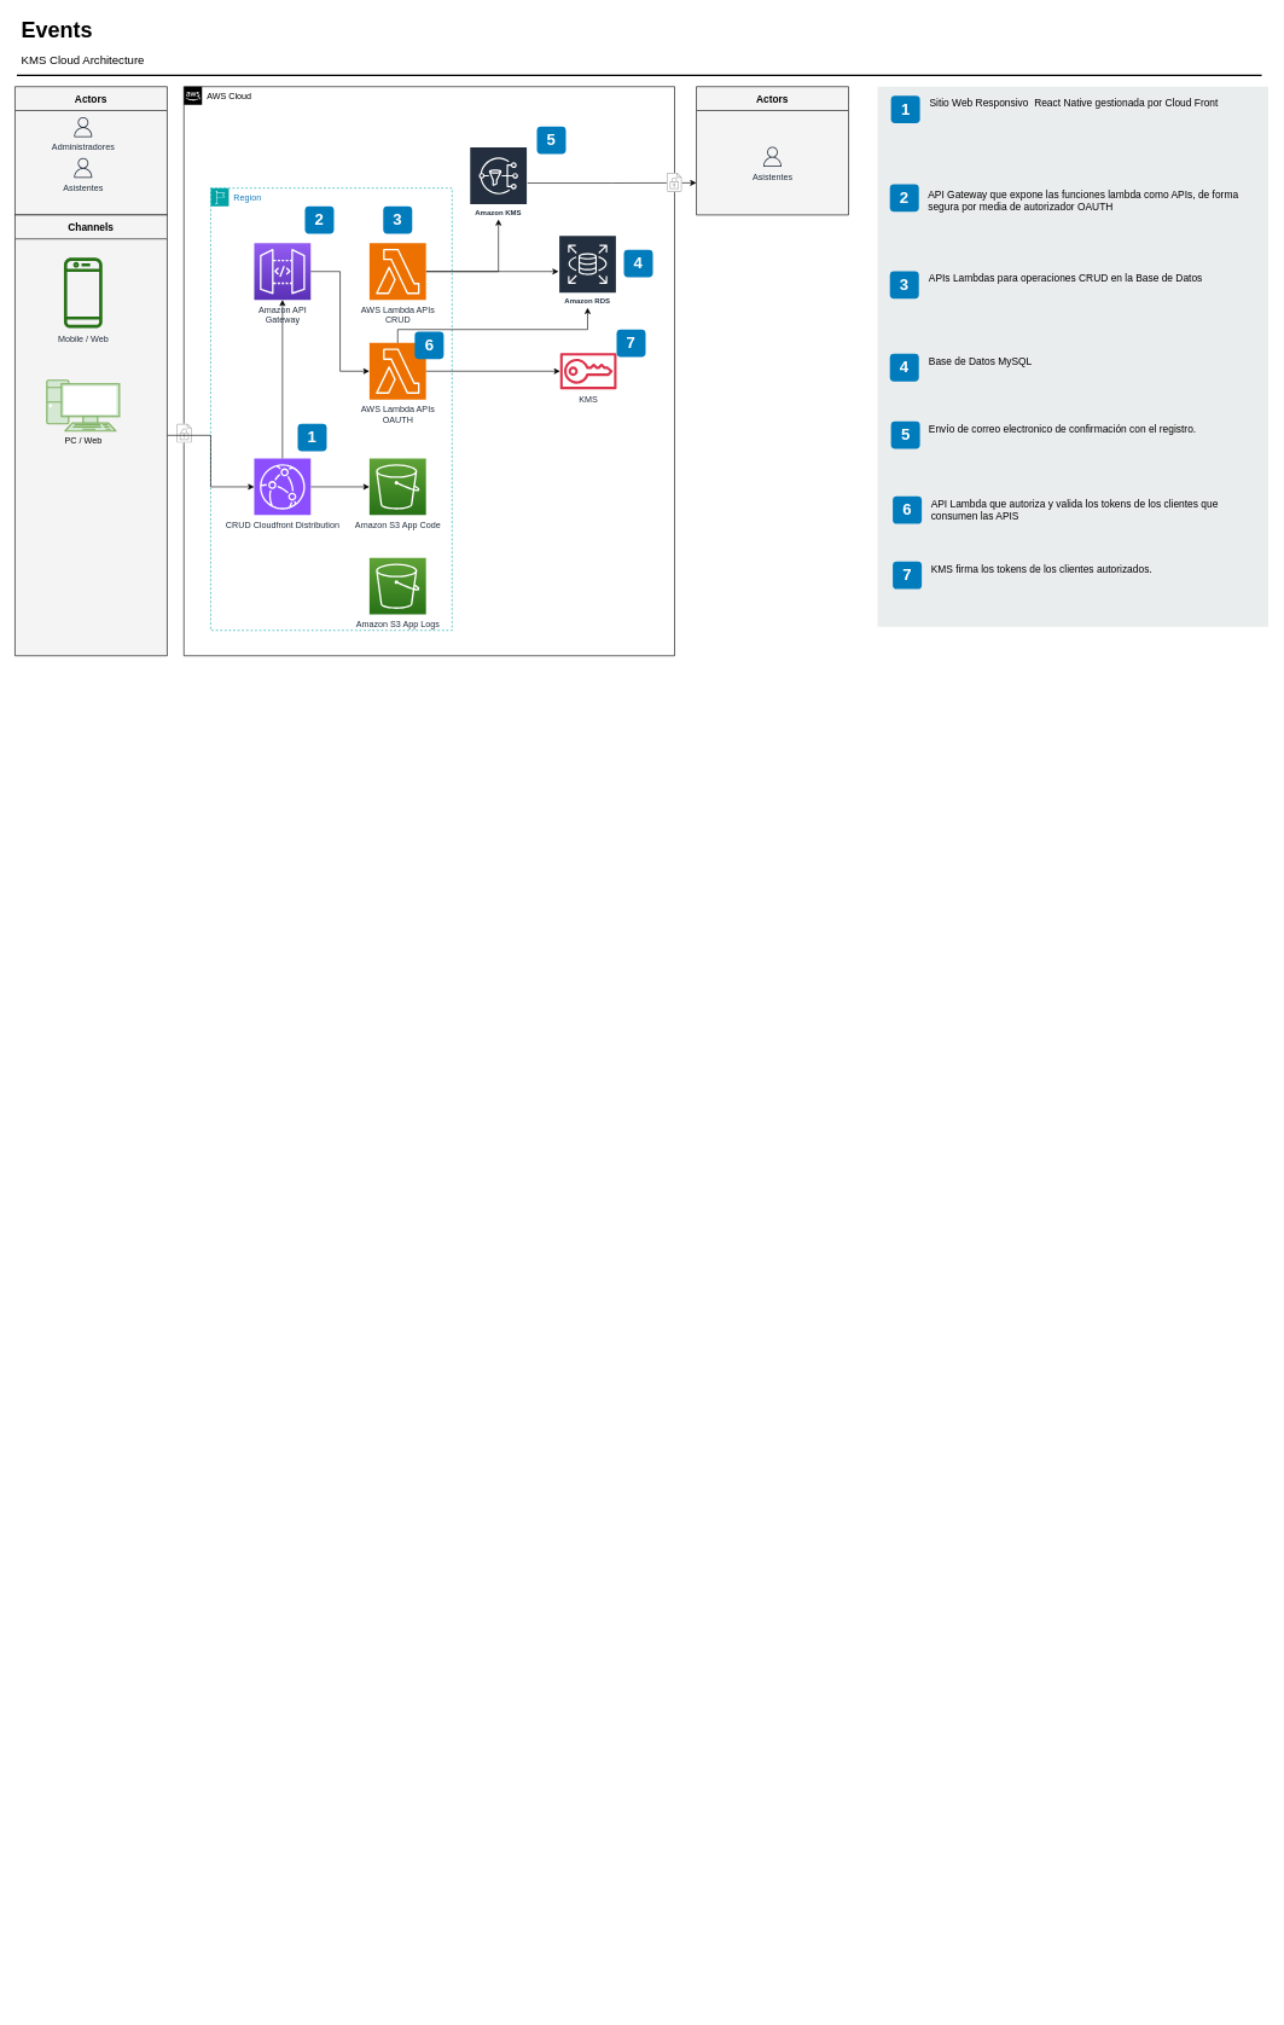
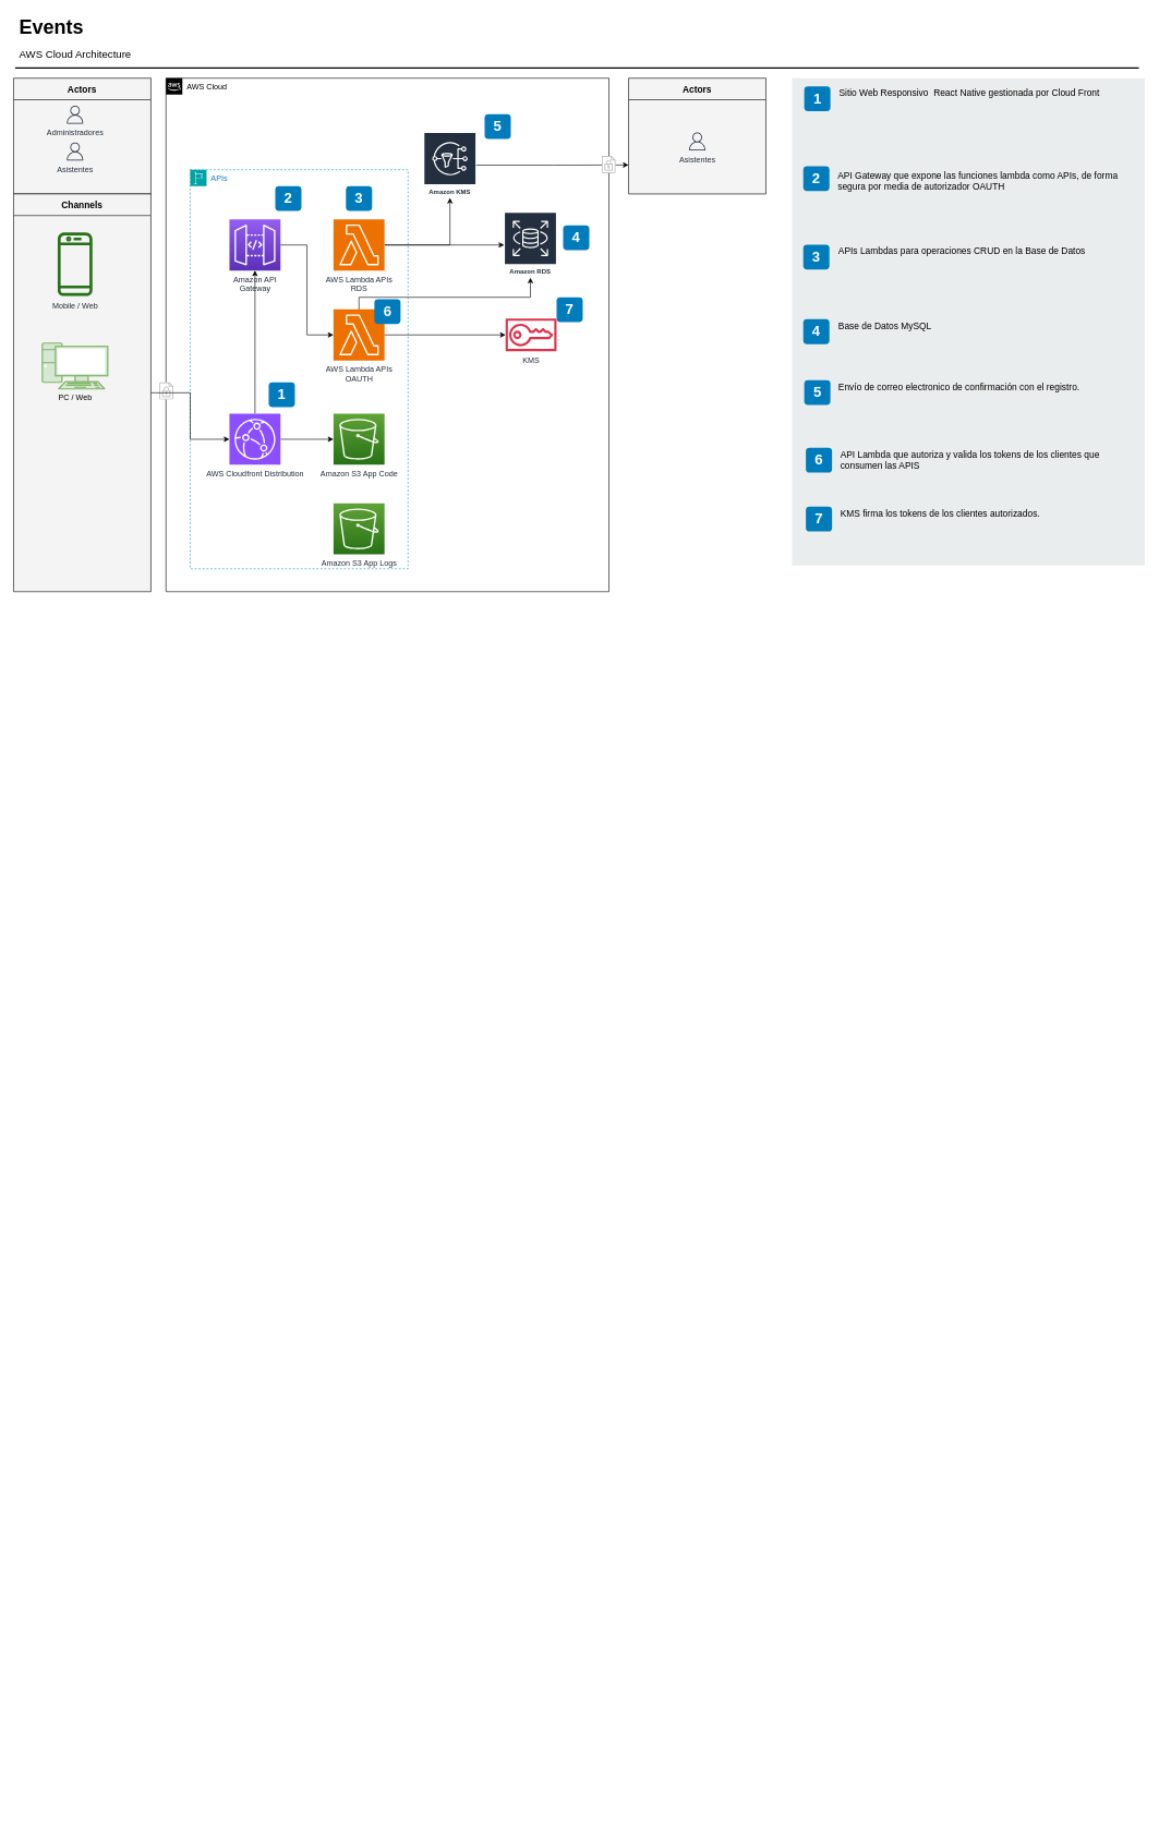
- <mxCell id="37" value="KMS Cloud Architecture" style="text;html=1;resizable=0;points=[];autosize=1;align=left;verticalAlign=top;spacingTop=-4;fontSize=16;labelBackgroundColor=none;" parent="1" vertex="1"><mxGeometry x="26.5" y="70.5" width="190" height="30" as="geometry" /></mxCell>
+ <mxCell id="37" value="AWS Cloud Architecture" style="text;html=1;resizable=0;points=[];autosize=1;align=left;verticalAlign=top;spacingTop=-4;fontSize=16;labelBackgroundColor=none;" parent="1" vertex="1"><mxGeometry x="26.5" y="70.5" width="190" height="30" as="geometry" /></mxCell>
- <mxCell id="19" value="Region" style="points=[[0,0],[0.25,0],[0.5,0],[0.75,0],[1,0],[1,0.25],[1,0.5],[1,0.75],[1,1],[0.75,1],[0.5,1],[0.25,1],[0,1],[0,0.75],[0,0.5],[0,0.25]];outlineConnect=0;gradientColor=none;html=1;whiteSpace=wrap;fontSize=12;fontStyle=0;container=1;pointerEvents=0;collapsible=0;recursiveResize=0;shape=mxgraph.aws4.group;grIcon=mxgraph.aws4.group_region;strokeColor=#00A4A6;fillColor=none;verticalAlign=top;align=left;spacingLeft=30;fontColor=#147EBA;dashed=1;" parent="2" vertex="1"><mxGeometry x="37" y="140" width="333" height="610" as="geometry" /></mxCell>
+ <mxCell id="19" value="APIs" style="points=[[0,0],[0.25,0],[0.5,0],[0.75,0],[1,0],[1,0.25],[1,0.5],[1,0.75],[1,1],[0.75,1],[0.5,1],[0.25,1],[0,1],[0,0.75],[0,0.5],[0,0.25]];outlineConnect=0;gradientColor=none;html=1;whiteSpace=wrap;fontSize=12;fontStyle=0;container=1;pointerEvents=0;collapsible=0;recursiveResize=0;shape=mxgraph.aws4.group;grIcon=mxgraph.aws4.group_region;strokeColor=#00A4A6;fillColor=none;verticalAlign=top;align=left;spacingLeft=30;fontColor=#147EBA;dashed=1;" parent="2" vertex="1"><mxGeometry x="37" y="140" width="333" height="610" as="geometry" /></mxCell>
- <mxCell id="12" value="AWS Lambda APIs&lt;div&gt;CRUD&lt;/div&gt;" style="sketch=0;points=[[0,0,0],[0.25,0,0],[0.5,0,0],[0.75,0,0],[1,0,0],[0,1,0],[0.25,1,0],[0.5,1,0],[0.75,1,0],[1,1,0],[0,0.25,0],[0,0.5,0],[0,0.75,0],[1,0.25,0],[1,0.5,0],[1,0.75,0]];outlineConnect=0;fontColor=#232F3E;fillColor=#ED7100;strokeColor=#ffffff;dashed=0;verticalLabelPosition=bottom;verticalAlign=top;align=center;html=1;fontSize=12;fontStyle=0;aspect=fixed;shape=mxgraph.aws4.resourceIcon;resIcon=mxgraph.aws4.lambda;" parent="2" vertex="1"><mxGeometry x="256" y="216" width="78" height="78" as="geometry" /></mxCell>
+ <mxCell id="12" value="AWS Lambda APIs&lt;div&gt;RDS&lt;/div&gt;" style="sketch=0;points=[[0,0,0],[0.25,0,0],[0.5,0,0],[0.75,0,0],[1,0,0],[0,1,0],[0.25,1,0],[0.5,1,0],[0.75,1,0],[1,1,0],[0,0.25,0],[0,0.5,0],[0,0.75,0],[1,0.25,0],[1,0.5,0],[1,0.75,0]];outlineConnect=0;fontColor=#232F3E;fillColor=#ED7100;strokeColor=#ffffff;dashed=0;verticalLabelPosition=bottom;verticalAlign=top;align=center;html=1;fontSize=12;fontStyle=0;aspect=fixed;shape=mxgraph.aws4.resourceIcon;resIcon=mxgraph.aws4.lambda;" parent="2" vertex="1"><mxGeometry x="256" y="216" width="78" height="78" as="geometry" /></mxCell>
- <mxCell id="7" value="CRUD Cloudfront Distribution" style="sketch=0;points=[[0,0,0],[0.25,0,0],[0.5,0,0],[0.75,0,0],[1,0,0],[0,1,0],[0.25,1,0],[0.5,1,0],[0.75,1,0],[1,1,0],[0,0.25,0],[0,0.5,0],[0,0.75,0],[1,0.25,0],[1,0.5,0],[1,0.75,0]];outlineConnect=0;fontColor=#232F3E;fillColor=#8C4FFF;strokeColor=#ffffff;dashed=0;verticalLabelPosition=bottom;verticalAlign=top;align=center;html=1;fontSize=12;fontStyle=0;aspect=fixed;shape=mxgraph.aws4.resourceIcon;resIcon=mxgraph.aws4.cloudfront;" parent="2" vertex="1"><mxGeometry x="97" y="513" width="78" height="78" as="geometry" /></mxCell>
+ <mxCell id="7" value="AWS Cloudfront Distribution" style="sketch=0;points=[[0,0,0],[0.25,0,0],[0.5,0,0],[0.75,0,0],[1,0,0],[0,1,0],[0.25,1,0],[0.5,1,0],[0.75,1,0],[1,1,0],[0,0.25,0],[0,0.5,0],[0,0.75,0],[1,0.25,0],[1,0.5,0],[1,0.75,0]];outlineConnect=0;fontColor=#232F3E;fillColor=#8C4FFF;strokeColor=#ffffff;dashed=0;verticalLabelPosition=bottom;verticalAlign=top;align=center;html=1;fontSize=12;fontStyle=0;aspect=fixed;shape=mxgraph.aws4.resourceIcon;resIcon=mxgraph.aws4.cloudfront;" parent="2" vertex="1"><mxGeometry x="97" y="513" width="78" height="78" as="geometry" /></mxCell>
